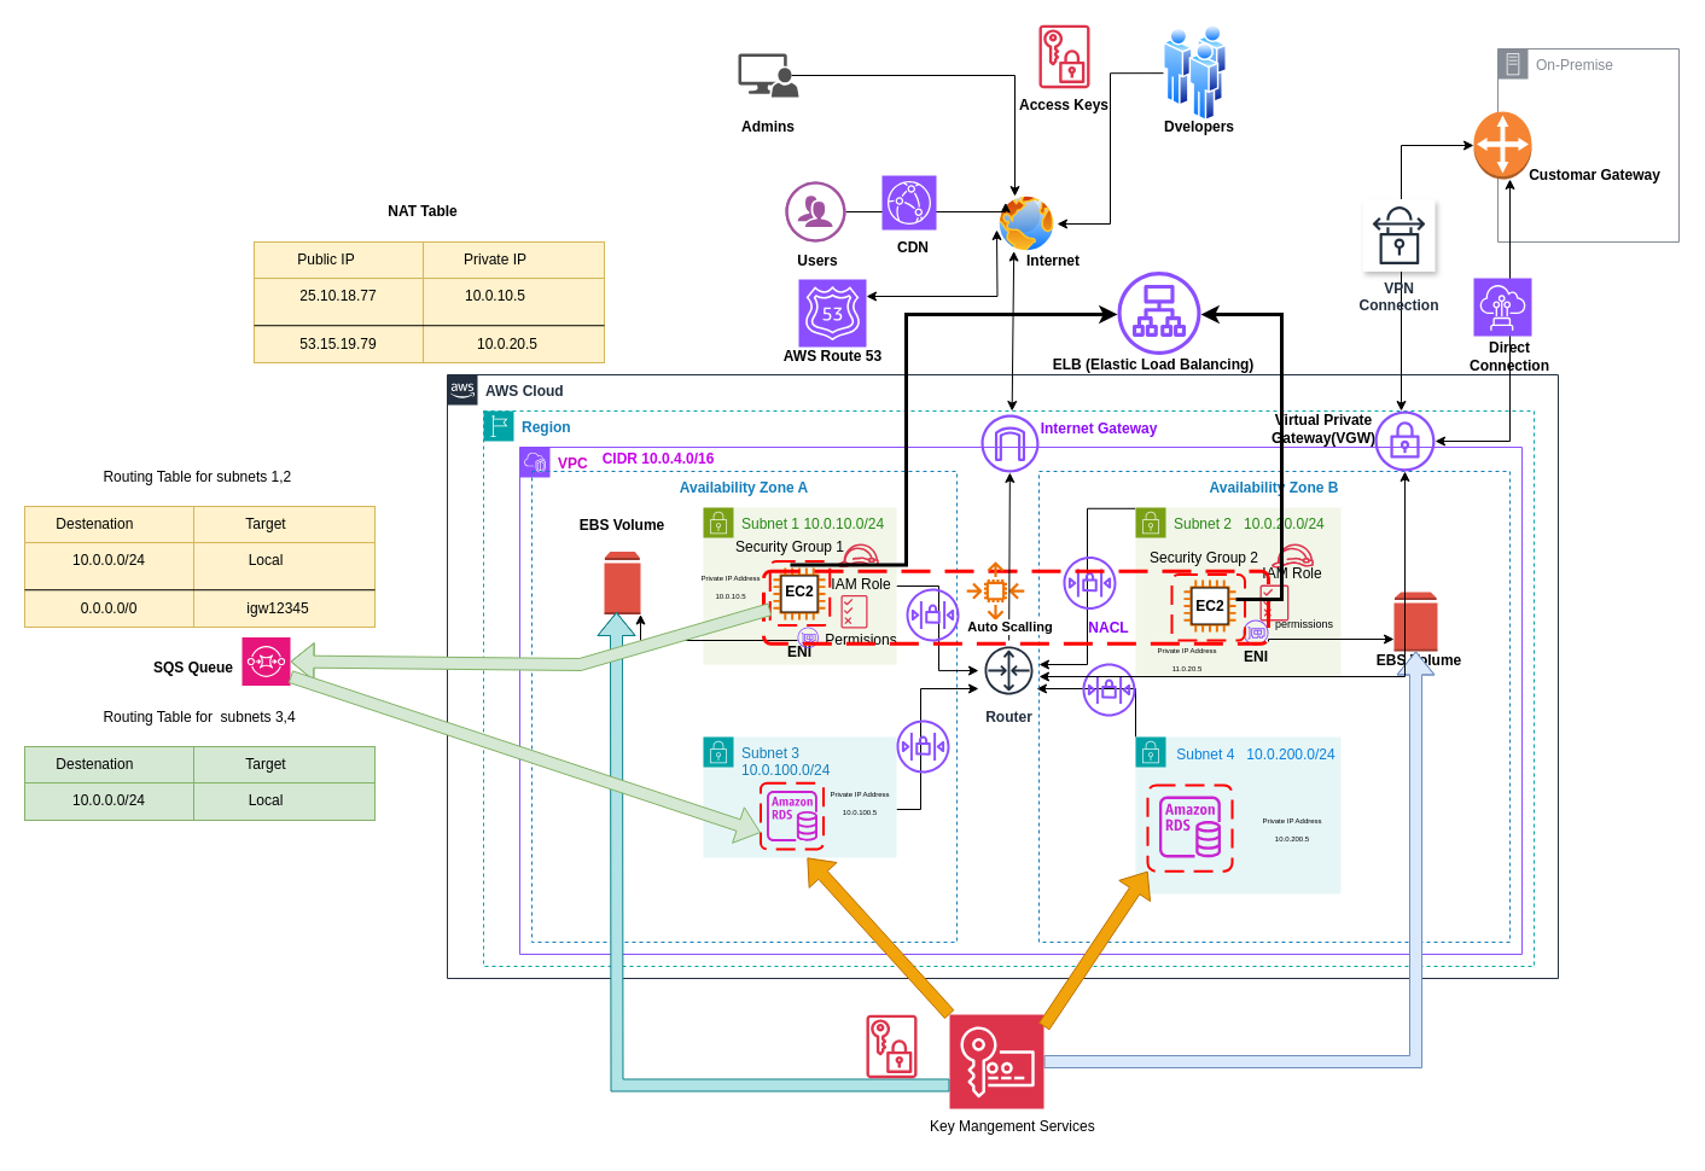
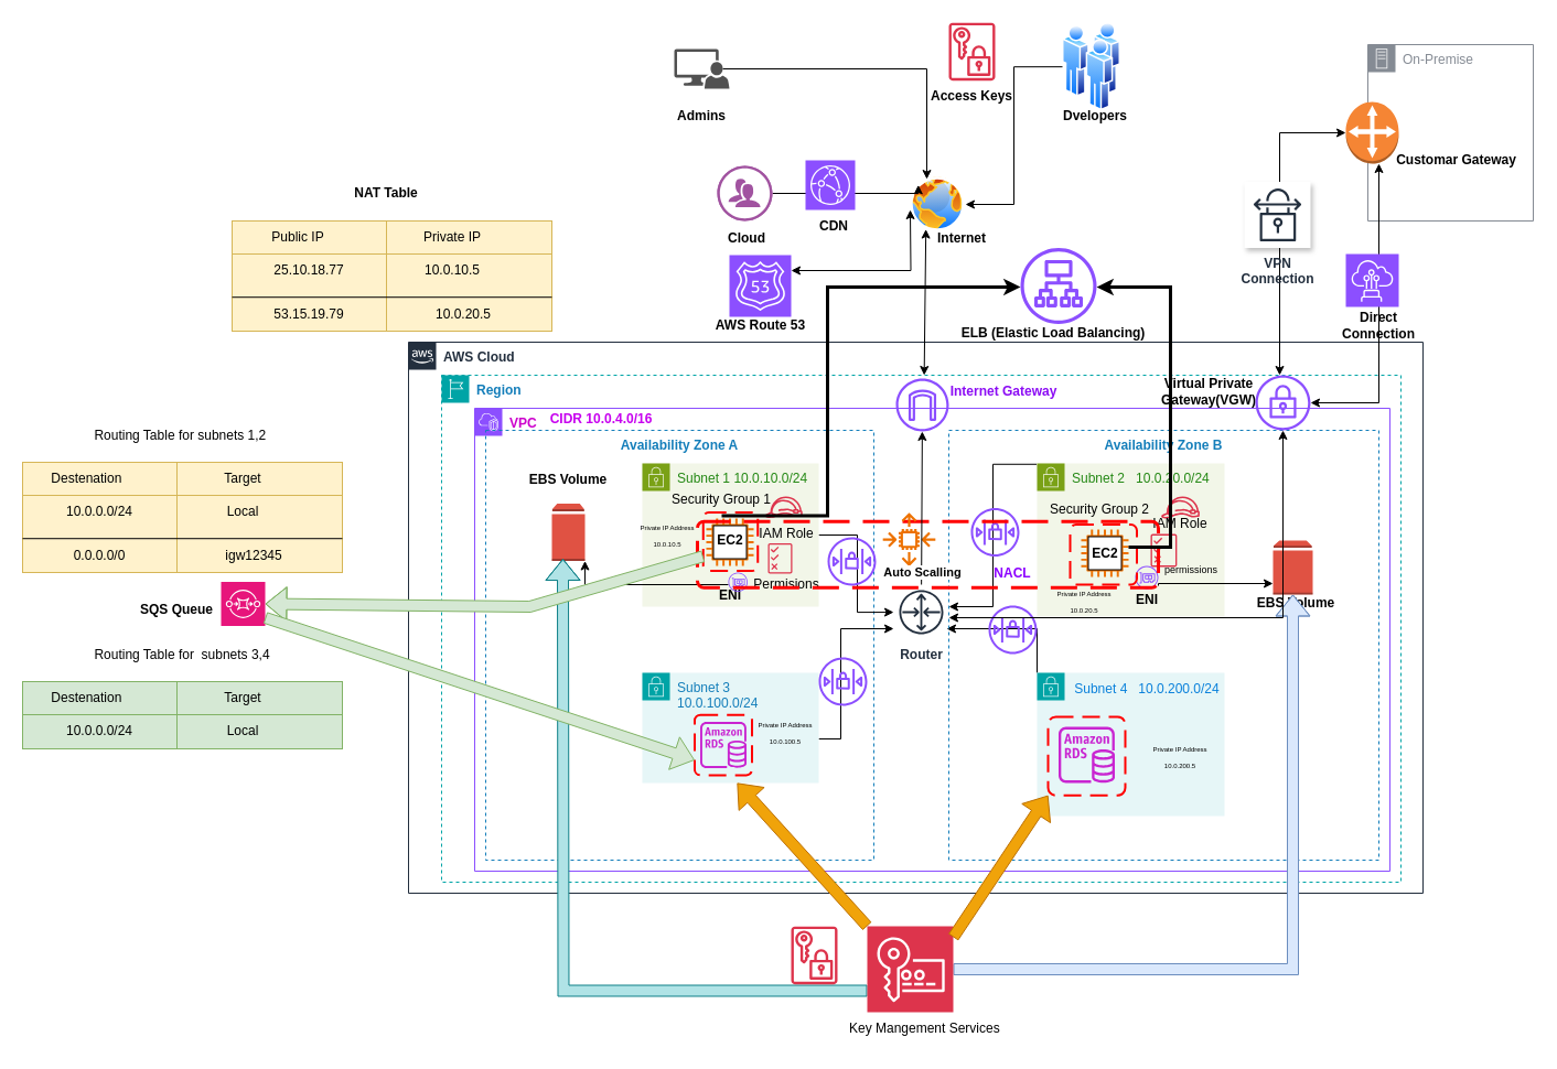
- <mxCell id="96" value="&lt;b&gt;Users&lt;/b&gt;" style="text;html=1;align=center;verticalAlign=middle;whiteSpace=wrap;rounded=0;" parent="1" vertex="1"><mxGeometry x="647" y="201" width="60" height="30" as="geometry" /></mxCell>
+ <mxCell id="96" value="&lt;b&gt;Cloud&lt;/b&gt;" style="text;html=1;align=center;verticalAlign=middle;whiteSpace=wrap;rounded=0;" parent="1" vertex="1"><mxGeometry x="647" y="201" width="60" height="30" as="geometry" /></mxCell>
- <mxCell id="53" value="&lt;font style=&quot;font-size: 6px;&quot;&gt;Private IP Address&lt;/font&gt;&lt;div&gt;&lt;font style=&quot;font-size: 6px;&quot;&gt;11.0.20.5&lt;/font&gt;&lt;/div&gt;" style="text;html=1;align=center;verticalAlign=middle;whiteSpace=wrap;rounded=0;" parent="4" vertex="1"><mxGeometry x="516" y="159" width="74" height="30" as="geometry" /></mxCell>
+ <mxCell id="53" value="&lt;font style=&quot;font-size: 6px;&quot;&gt;Private IP Address&lt;/font&gt;&lt;div&gt;&lt;font style=&quot;font-size: 6px;&quot;&gt;10.0.20.5&lt;/font&gt;&lt;/div&gt;" style="text;html=1;align=center;verticalAlign=middle;whiteSpace=wrap;rounded=0;" parent="4" vertex="1"><mxGeometry x="516" y="159" width="74" height="30" as="geometry" /></mxCell>
